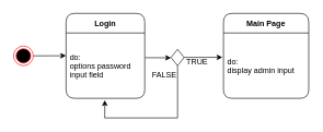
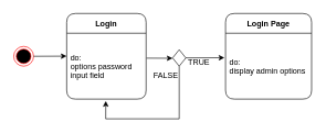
- <mxCell id="6" value="Main Page" style="swimlane;fontStyle=1;childLayout=stackLayout;horizontal=1;startSize=30;horizontalStack=0;resizeParent=1;resizeParentMax=0;resizeLast=0;collapsible=1;marginBottom=0;rounded=1;" vertex="1" parent="1"><mxGeometry x="340" y="20" width="130" height="130" as="geometry" /></mxCell>
+ <mxCell id="6" value="Login Page" style="swimlane;fontStyle=1;childLayout=stackLayout;horizontal=1;startSize=30;horizontalStack=0;resizeParent=1;resizeParentMax=0;resizeLast=0;collapsible=1;marginBottom=0;rounded=1;" vertex="1" parent="1"><mxGeometry x="340" y="20" width="130" height="130" as="geometry" /></mxCell>
- <mxCell id="7" value="do: &#10;display admin input" style="text;strokeColor=none;fillColor=none;align=left;verticalAlign=middle;spacingLeft=4;spacingRight=4;overflow=hidden;points=[[0,0.5],[1,0.5]];portConstraint=eastwest;rotatable=0;" vertex="1" parent="6"><mxGeometry y="30" width="130" height="100" as="geometry" /></mxCell>
+ <mxCell id="7" value="do: &#10;display admin options" style="text;strokeColor=none;fillColor=none;align=left;verticalAlign=middle;spacingLeft=4;spacingRight=4;overflow=hidden;points=[[0,0.5],[1,0.5]];portConstraint=eastwest;rotatable=0;" vertex="1" parent="6"><mxGeometry y="30" width="130" height="100" as="geometry" /></mxCell>
